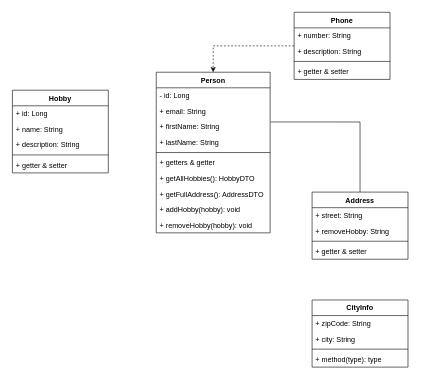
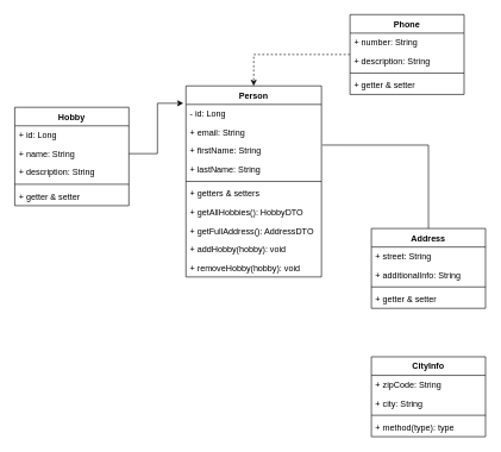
+ <mxCell id="36" style="edgeStyle=orthogonalEdgeStyle;rounded=0;orthogonalLoop=1;jettySize=auto;html=1;entryX=-0.019;entryY=0.091;entryDx=0;entryDy=0;entryPerimeter=0;fontSize=20;strokeColor=default;" edge="1" parent="1" source="26" target="2"><mxGeometry relative="1" as="geometry" /></mxCell>
- <mxCell id="8" value="+ getters &amp; getter" style="text;strokeColor=none;fillColor=none;align=left;verticalAlign=top;spacingLeft=4;spacingRight=4;overflow=hidden;rotatable=0;points=[[0,0.5],[1,0.5]];portConstraint=eastwest;" vertex="1" parent="2"><mxGeometry y="138" width="190" height="26" as="geometry" /></mxCell>
+ <mxCell id="8" value="+ getters &amp; setters" style="text;strokeColor=none;fillColor=none;align=left;verticalAlign=top;spacingLeft=4;spacingRight=4;overflow=hidden;rotatable=0;points=[[0,0.5],[1,0.5]];portConstraint=eastwest;" vertex="1" parent="2"><mxGeometry y="138" width="190" height="26" as="geometry" /></mxCell>
- <mxCell id="33" value="+ removeHobby: String" style="text;strokeColor=none;fillColor=none;align=left;verticalAlign=top;spacingLeft=4;spacingRight=4;overflow=hidden;rotatable=0;points=[[0,0.5],[1,0.5]];portConstraint=eastwest;" vertex="1" parent="31"><mxGeometry y="52" width="160" height="26" as="geometry" /></mxCell>
+ <mxCell id="33" value="+ additionalInfo: String" style="text;strokeColor=none;fillColor=none;align=left;verticalAlign=top;spacingLeft=4;spacingRight=4;overflow=hidden;rotatable=0;points=[[0,0.5],[1,0.5]];portConstraint=eastwest;" vertex="1" parent="31"><mxGeometry y="52" width="160" height="26" as="geometry" /></mxCell>
